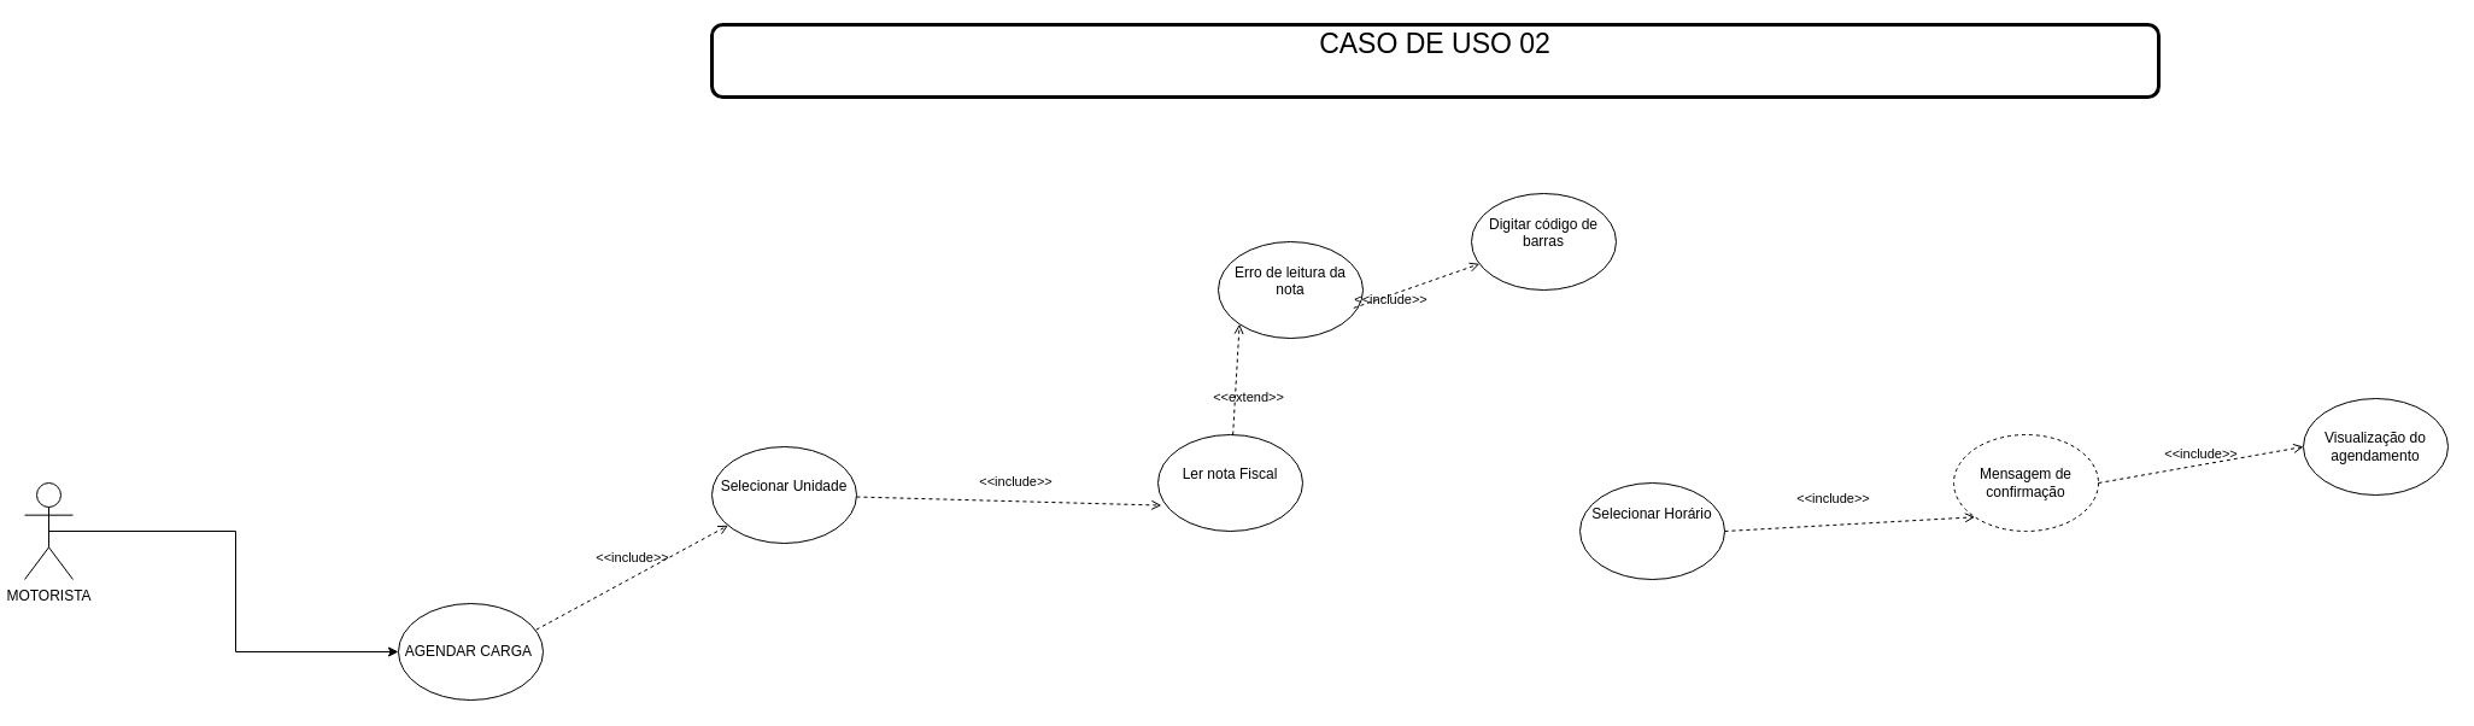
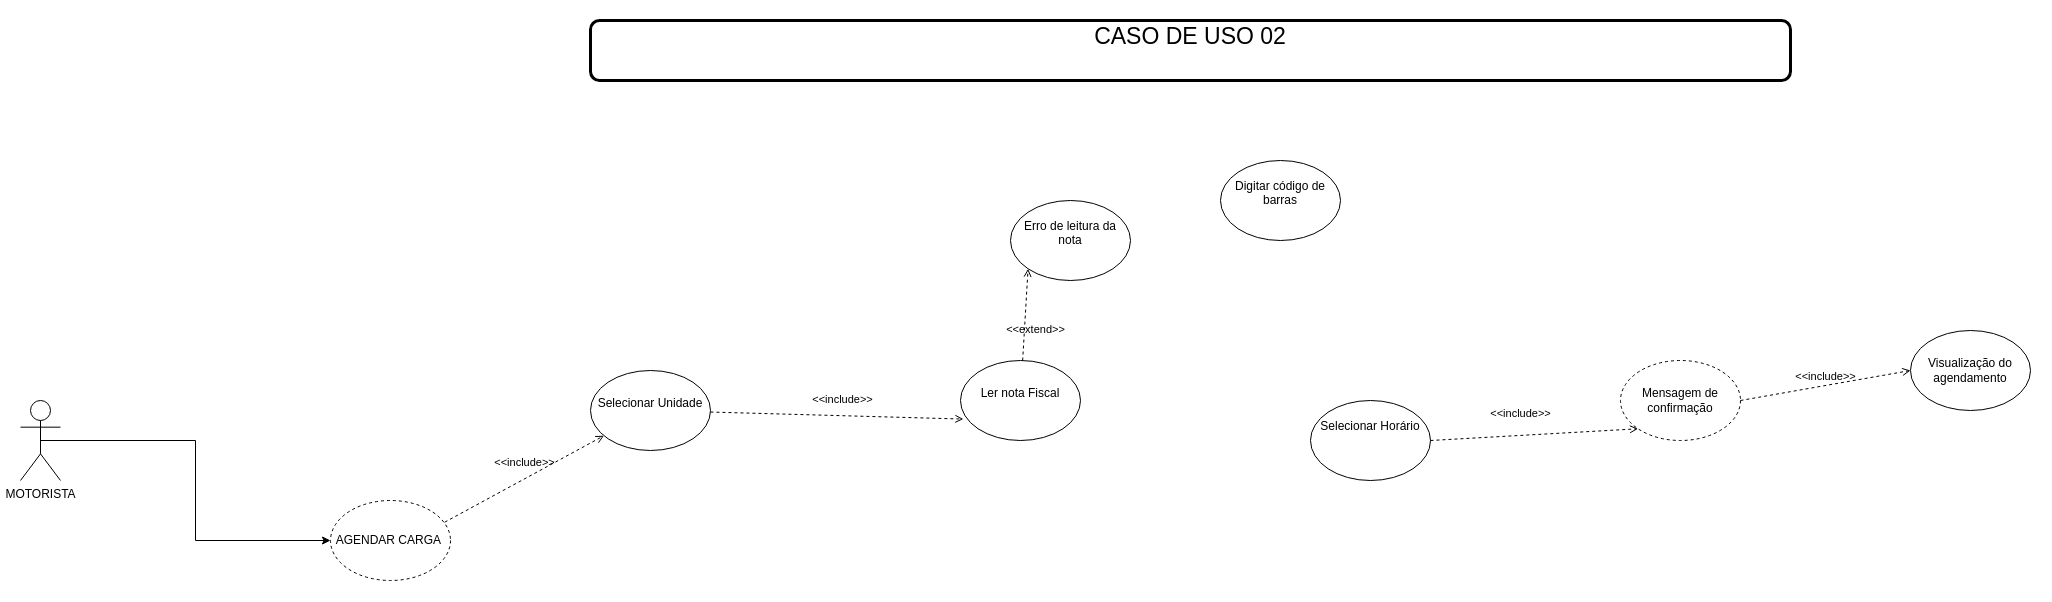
- <mxCell id="18" value="&amp;lt;&amp;lt;include&lt;span style=&quot;background-color: transparent; color: light-dark(rgb(0, 0, 0), rgb(255, 255, 255));&quot;&gt;&amp;gt;&amp;gt;&lt;/span&gt;" style="html=1;verticalAlign=bottom;labelBackgroundColor=none;endArrow=open;endFill=0;dashed=1;rounded=0;exitX=0.936;exitY=0.686;exitDx=0;exitDy=0;exitPerimeter=0;" edge="1" parent="1" source="12" target="17"><mxGeometry x="-0.493" y="-12" width="160" relative="1" as="geometry"><mxPoint x="1191" y="373" as="sourcePoint" /><mxPoint x="1150" y="230" as="targetPoint" /><mxPoint as="offset" /></mxGeometry></mxCell>
- <mxCell id="4" value="AGENDAR CARGA&amp;nbsp;" style="ellipse;whiteSpace=wrap;html=1;" vertex="1" parent="1"><mxGeometry x="330" y="500" width="120" height="80" as="geometry" /></mxCell>
+ <mxCell id="4" value="AGENDAR CARGA&amp;nbsp;" style="ellipse;whiteSpace=wrap;html=1;dashed=1;" vertex="1" parent="1"><mxGeometry x="330" y="500" width="120" height="80" as="geometry" /></mxCell>
